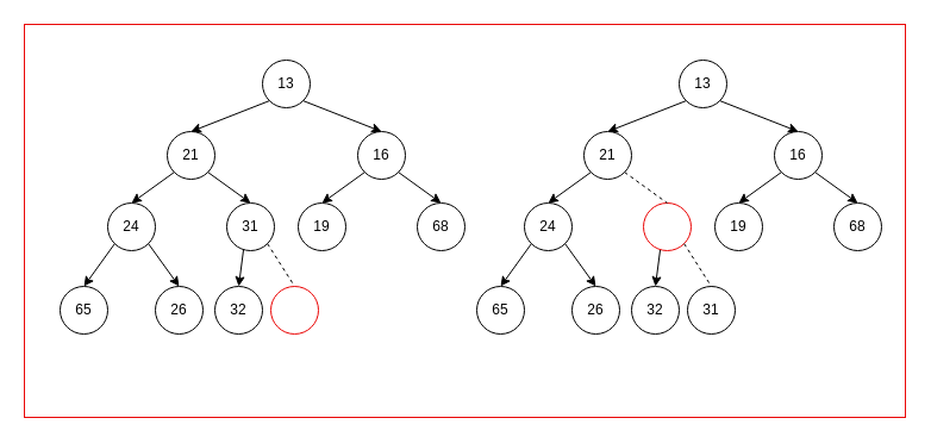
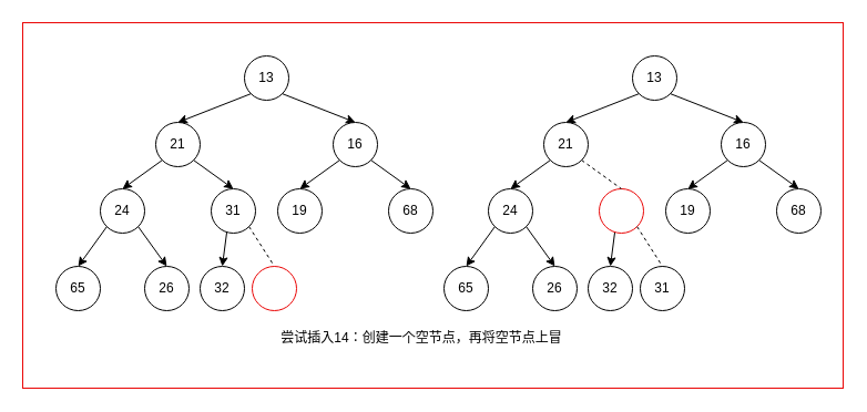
+ <mxCell id="45" value="尝试插入14：创建一个空节点，再将空节点上冒" style="text;html=1;strokeColor=none;fillColor=none;align=center;verticalAlign=middle;whiteSpace=wrap;rounded=0;fontColor=#000000;" vertex="1" parent="1"><mxGeometry x="230" y="290" width="300" height="30" as="geometry" /></mxCell>
